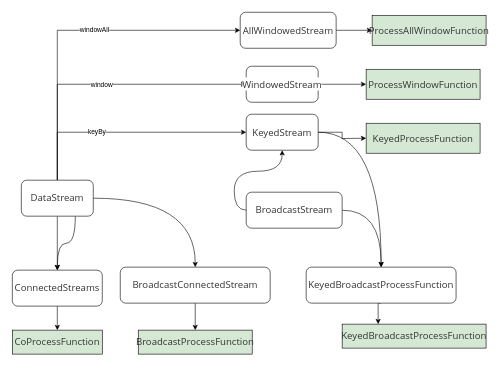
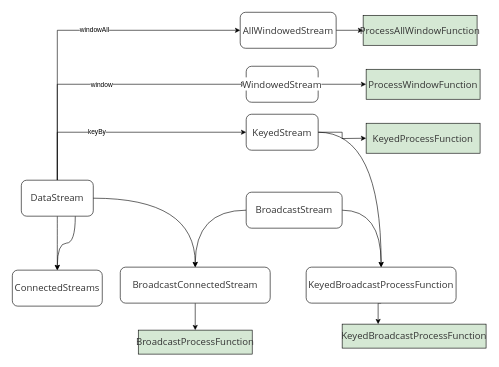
- <mxCell id="30" value="&lt;span style=&quot;caret-color: rgb(0, 122, 255); color: rgb(51, 51, 51); font-family: &amp;quot;Open Sans&amp;quot;, &amp;quot;Clear Sans&amp;quot;, &amp;quot;Helvetica Neue&amp;quot;, Helvetica, Arial, &amp;quot;Segoe UI Emoji&amp;quot;, sans-serif; font-size: 16px; orphans: 4; text-align: start; white-space-collapse: preserve;&quot;&gt;ProcessAllWindowFunction&lt;/span&gt;" style="rounded=0;whiteSpace=wrap;html=1;fillColor=#d5e8d4;strokeColor=default;glass=0;labelBackgroundColor=none;" vertex="1" parent="1"><mxGeometry x="620" y="25" width="190" height="50" as="geometry" /></mxCell>
+ <mxCell id="30" value="&lt;span style=&quot;caret-color: rgb(0, 122, 255); color: rgb(51, 51, 51); font-family: &amp;quot;Open Sans&amp;quot;, &amp;quot;Clear Sans&amp;quot;, &amp;quot;Helvetica Neue&amp;quot;, Helvetica, Arial, &amp;quot;Segoe UI Emoji&amp;quot;, sans-serif; font-size: 16px; orphans: 4; text-align: start; white-space-collapse: preserve;&quot;&gt;ProcessAllWindowFunction&lt;/span&gt;" style="rounded=0;whiteSpace=wrap;html=1;fillColor=#d5e8d4;strokeColor=default;glass=0;labelBackgroundColor=none;" vertex="1" parent="1"><mxGeometry x="605" y="25" width="190" height="50" as="geometry" /></mxCell>
- <mxCell id="18" style="edgeStyle=orthogonalEdgeStyle;rounded=0;orthogonalLoop=1;jettySize=auto;html=1;exitX=0;exitY=0.5;exitDx=0;exitDy=0;curved=1;" edge="1" parent="1" source="20" target="13"><mxGeometry relative="1" as="geometry" /></mxCell>
+ <mxCell id="18" style="edgeStyle=orthogonalEdgeStyle;rounded=0;orthogonalLoop=1;jettySize=auto;html=1;exitX=0;exitY=0.5;exitDx=0;exitDy=0;entryX=0.5;entryY=0;entryDx=0;entryDy=0;curved=1;" edge="1" parent="1" source="20" target="22"><mxGeometry relative="1" as="geometry" /></mxCell>
- <mxCell id="26" style="edgeStyle=orthogonalEdgeStyle;rounded=0;orthogonalLoop=1;jettySize=auto;html=1;exitX=0.5;exitY=1;exitDx=0;exitDy=0;entryX=0.5;entryY=0;entryDx=0;entryDy=0;" edge="1" parent="1" source="27" target="31"><mxGeometry relative="1" as="geometry" /></mxCell>
- <mxCell id="31" value="&lt;span style=&quot;caret-color: rgb(0, 122, 255); color: rgb(51, 51, 51); font-family: &amp;quot;Open Sans&amp;quot;, &amp;quot;Clear Sans&amp;quot;, &amp;quot;Helvetica Neue&amp;quot;, Helvetica, Arial, &amp;quot;Segoe UI Emoji&amp;quot;, sans-serif; font-size: 16px; orphans: 4; text-align: start; white-space-collapse: preserve;&quot;&gt;CoProcessFunction&lt;/span&gt;" style="rounded=0;whiteSpace=wrap;html=1;fillColor=#d5e8d4;strokeColor=default;glass=0;labelBackgroundColor=none;" vertex="1" parent="1"><mxGeometry x="20" y="550" width="150" height="40" as="geometry" /></mxCell>
